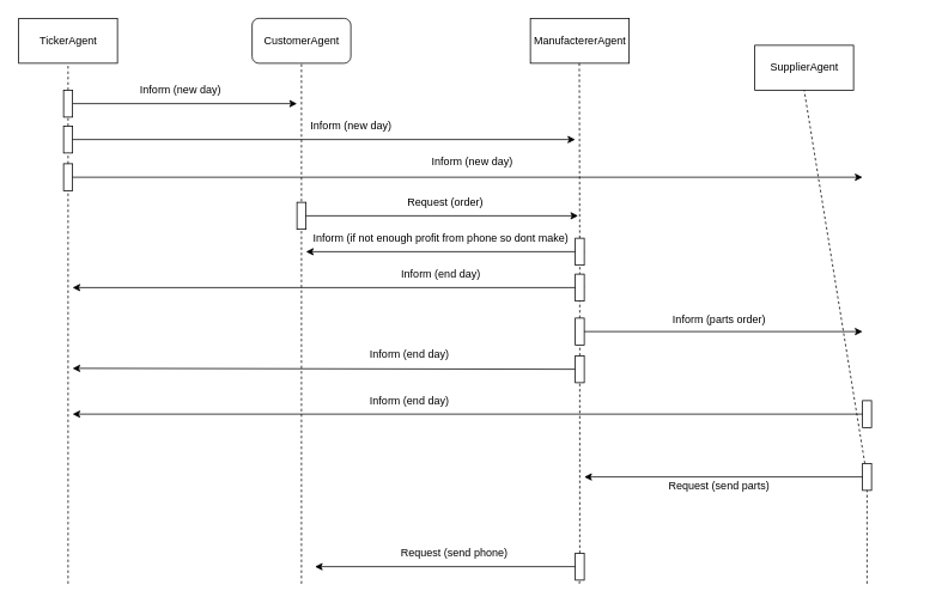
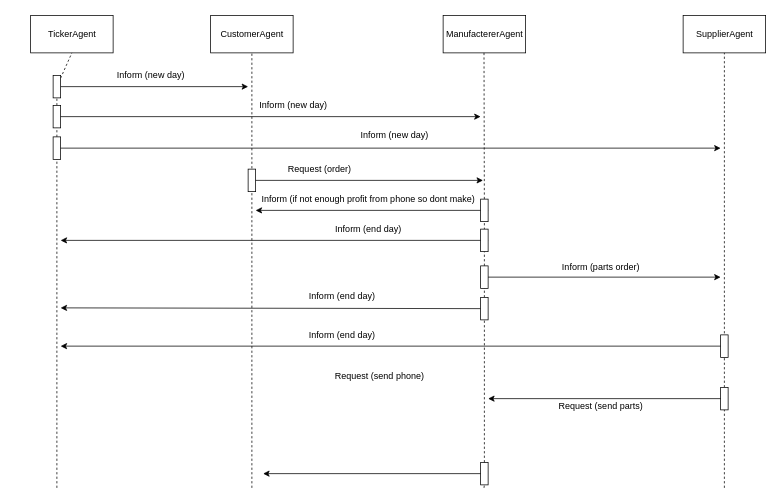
- <mxCell id="2" value="TickerAgent" style="html=1;" vertex="1" parent="1"><mxGeometry x="20" y="20" width="110" height="50" as="geometry" /></mxCell>
+ <mxCell id="2" value="TickerAgent" style="html=1;" vertex="1" parent="1"><mxGeometry x="40" y="20" width="110" height="50" as="geometry" /></mxCell>
- <mxCell id="3" value="CustomerAgent" style="html=1;rounded=1;" vertex="1" parent="1"><mxGeometry x="280" y="20" width="110" height="50" as="geometry" /></mxCell>
+ <mxCell id="3" value="CustomerAgent" style="html=1;" vertex="1" parent="1"><mxGeometry x="280" y="20" width="110" height="50" as="geometry" /></mxCell>
- <mxCell id="4" value="SupplierAgent" style="html=1;" vertex="1" parent="1"><mxGeometry x="840" y="50" width="110" height="50" as="geometry" /></mxCell>
+ <mxCell id="4" value="SupplierAgent" style="html=1;" vertex="1" parent="1"><mxGeometry x="910" y="20" width="110" height="50" as="geometry" /></mxCell>
- <mxCell id="22" value="Request (order)" style="text;html=1;align=center;verticalAlign=middle;resizable=0;points=[];;autosize=1;" vertex="1" parent="1"><mxGeometry x="445" y="215" width="100" height="20" as="geometry" /></mxCell>
+ <mxCell id="22" value="Request (order)" style="text;html=1;align=center;verticalAlign=middle;resizable=0;points=[];;autosize=1;" vertex="1" parent="1"><mxGeometry x="375" y="215" width="100" height="20" as="geometry" /></mxCell>
- <mxCell id="37" value="Request (send phone)" style="text;html=1;align=center;verticalAlign=middle;resizable=0;points=[];;autosize=1;" vertex="1" parent="1"><mxGeometry x="440" y="606" width="130" height="20" as="geometry" /></mxCell>
+ <mxCell id="37" value="Request (send phone)" style="text;html=1;align=center;verticalAlign=middle;resizable=0;points=[];;autosize=1;" vertex="1" parent="1"><mxGeometry x="440" y="491" width="130" height="20" as="geometry" /></mxCell>
